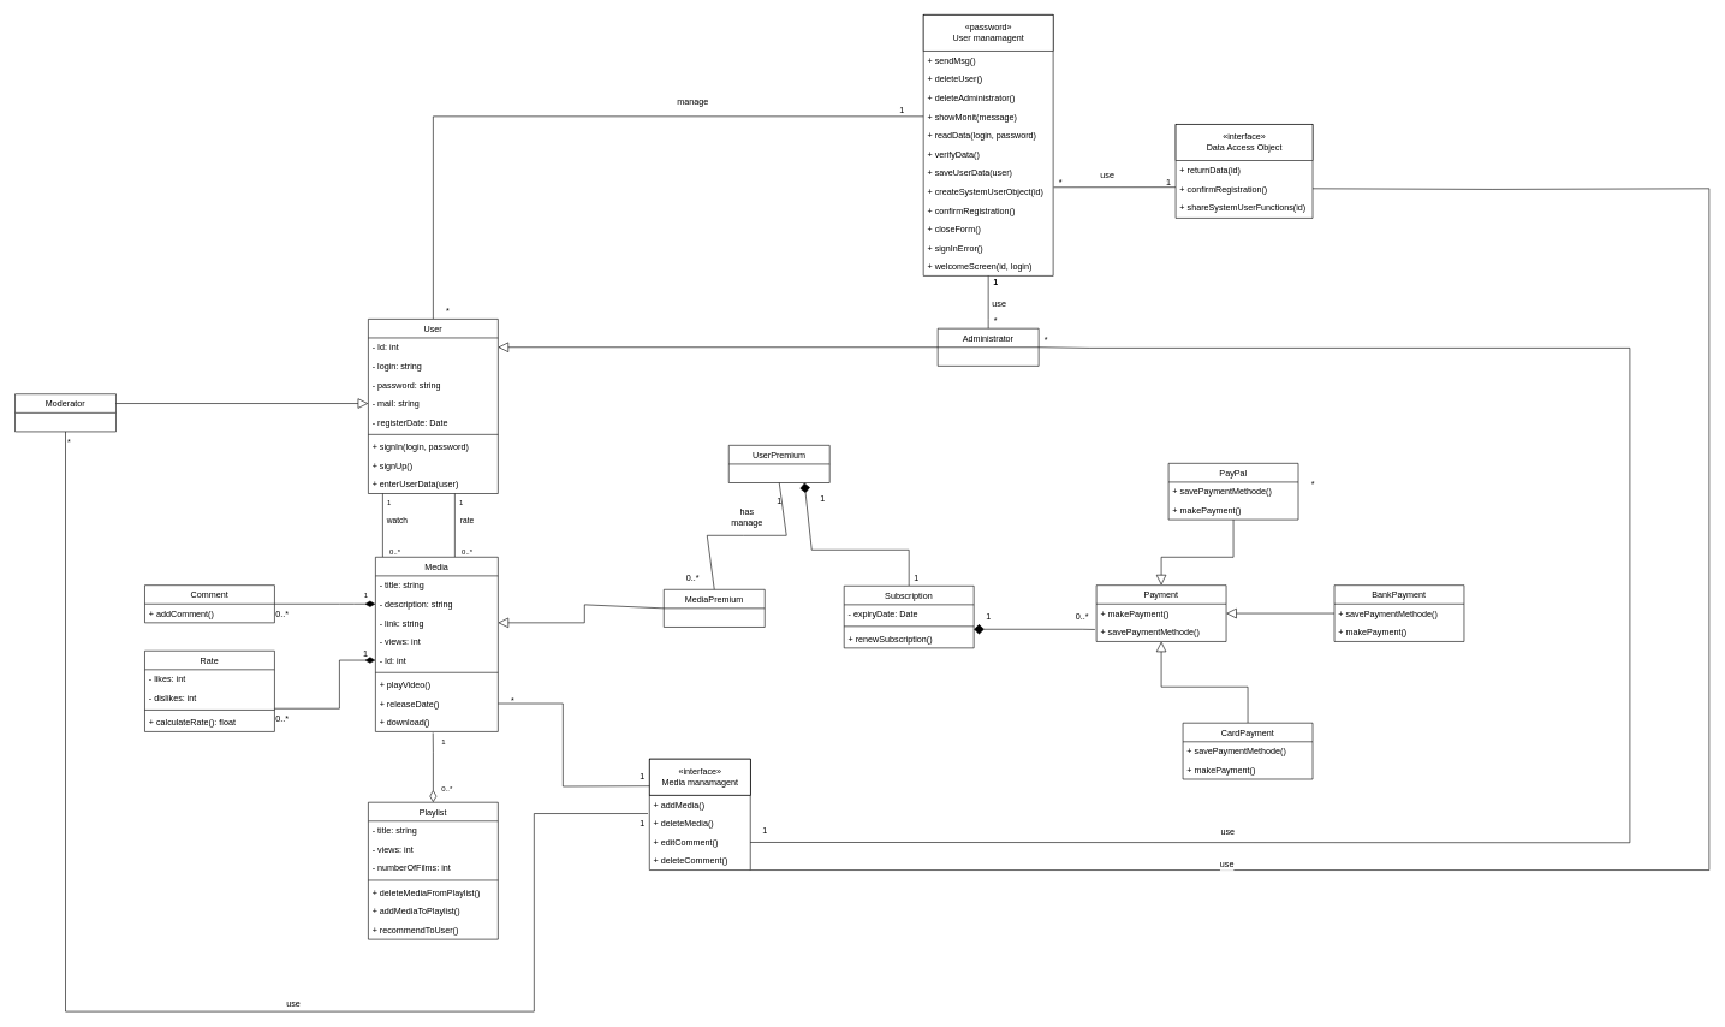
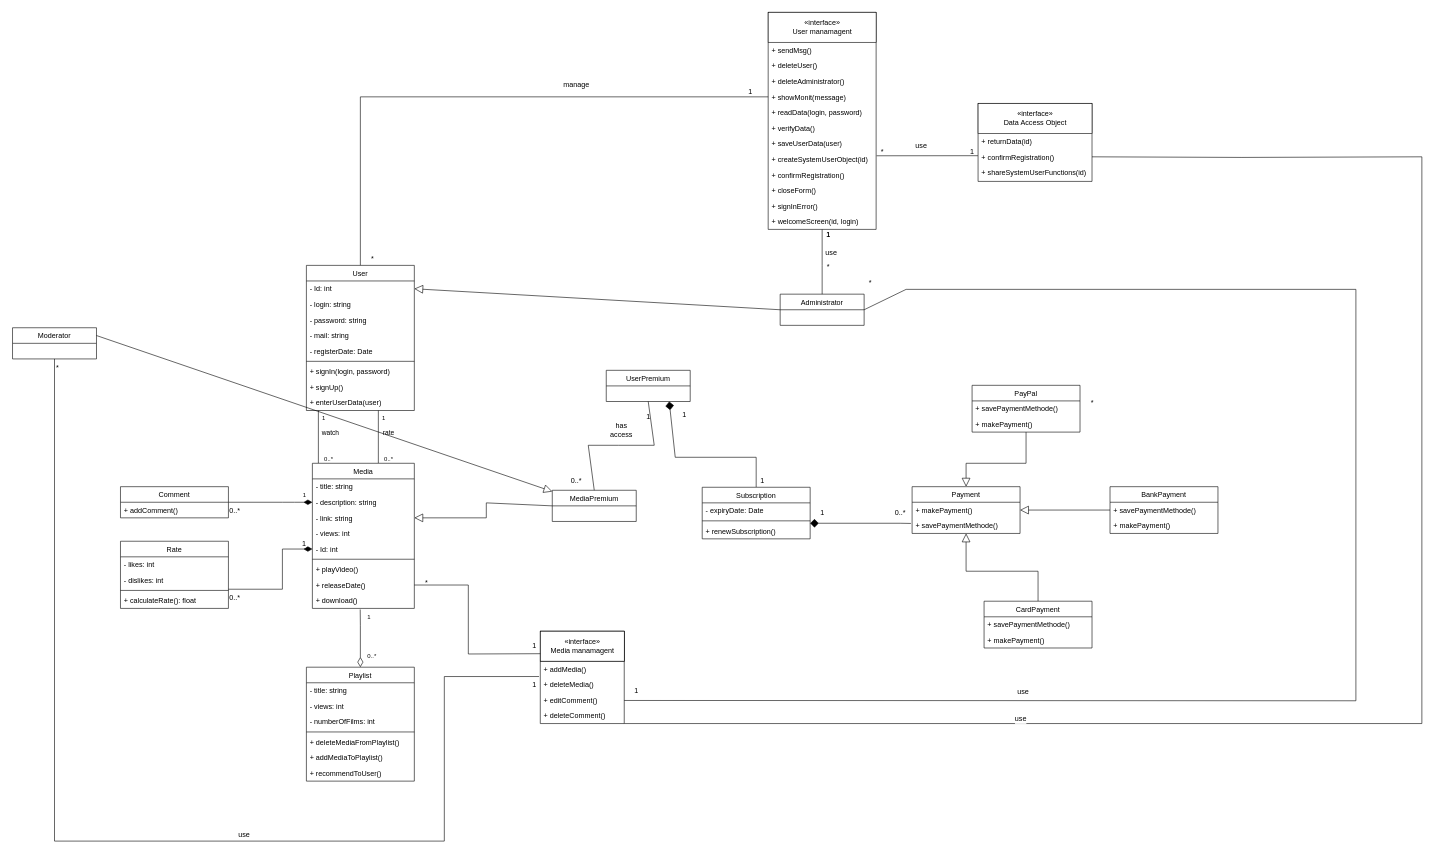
- <mxCell id="118" value="«password»&lt;br&gt;User manamagent&lt;b&gt;&lt;br&gt;&lt;/b&gt;" style="html=1;fontSize=12;" vertex="1" parent="117"><mxGeometry width="180" height="50" as="geometry" /></mxCell>
+ <mxCell id="118" value="«interface»&lt;br&gt;User manamagent&lt;b&gt;&lt;br&gt;&lt;/b&gt;" style="html=1;fontSize=12;" vertex="1" parent="117"><mxGeometry width="180" height="50" as="geometry" /></mxCell>
- <mxCell id="114" value="Administrator" style="swimlane;fontStyle=0;childLayout=stackLayout;horizontal=1;startSize=26;fillColor=none;horizontalStack=0;resizeParent=1;resizeParentMax=0;resizeLast=0;collapsible=1;marginBottom=0;fontSize=12;" vertex="1" parent="1"><mxGeometry x="1300" y="455" width="140" height="52" as="geometry" /></mxCell>
+ <mxCell id="114" value="Administrator" style="swimlane;fontStyle=0;childLayout=stackLayout;horizontal=1;startSize=26;fillColor=none;horizontalStack=0;resizeParent=1;resizeParentMax=0;resizeLast=0;collapsible=1;marginBottom=0;fontSize=12;" vertex="1" parent="1"><mxGeometry x="1300" y="490" width="140" height="52" as="geometry" /></mxCell>
- <mxCell id="55" style="edgeStyle=none;rounded=0;orthogonalLoop=1;jettySize=auto;html=1;exitX=1;exitY=0.25;exitDx=0;exitDy=0;startArrow=none;startFill=0;endArrow=block;endFill=0;endSize=12;strokeColor=#000000;fontSize=12;entryX=0;entryY=0.5;entryDx=0;entryDy=0;" edge="1" parent="1" source="85" target="22"><mxGeometry relative="1" as="geometry"><mxPoint x="510" y="559" as="targetPoint" /></mxGeometry></mxCell>
+ <mxCell id="55" style="edgeStyle=none;rounded=0;orthogonalLoop=1;jettySize=auto;html=1;exitX=1;exitY=0.25;exitDx=0;exitDy=0;startArrow=none;startFill=0;endArrow=block;endFill=0;endSize=12;strokeColor=#000000;fontSize=12;" edge="1" parent="1" source="85" target="76"><mxGeometry relative="1" as="geometry"><mxPoint x="510" y="559" as="targetPoint" /></mxGeometry></mxCell>
- <mxCell id="91" value="has &lt;br&gt;manage" style="text;html=1;align=center;verticalAlign=middle;resizable=0;points=[];autosize=1;fontSize=12;" vertex="1" parent="1"><mxGeometry x="1010" y="702" width="50" height="30" as="geometry" /></mxCell>
+ <mxCell id="91" value="has &lt;br&gt;access" style="text;html=1;align=center;verticalAlign=middle;resizable=0;points=[];autosize=1;fontSize=12;" vertex="1" parent="1"><mxGeometry x="1010" y="702" width="50" height="30" as="geometry" /></mxCell>
